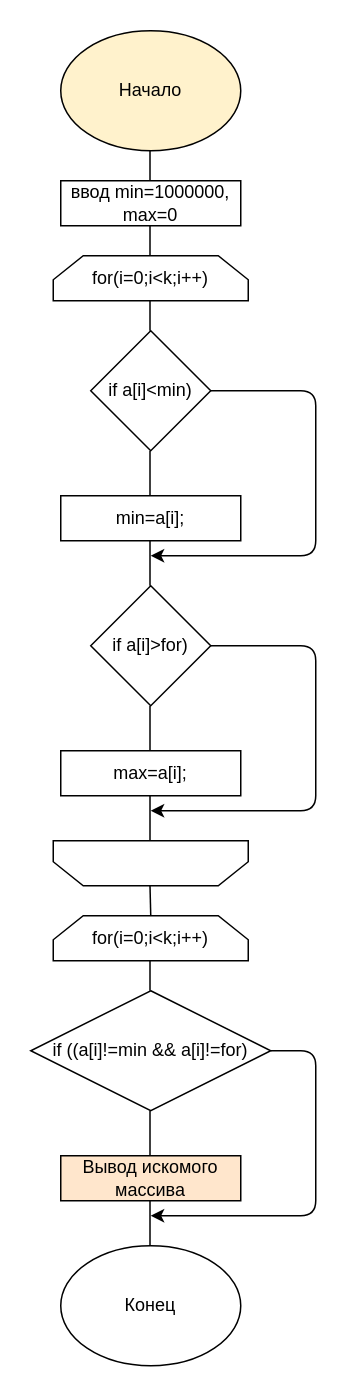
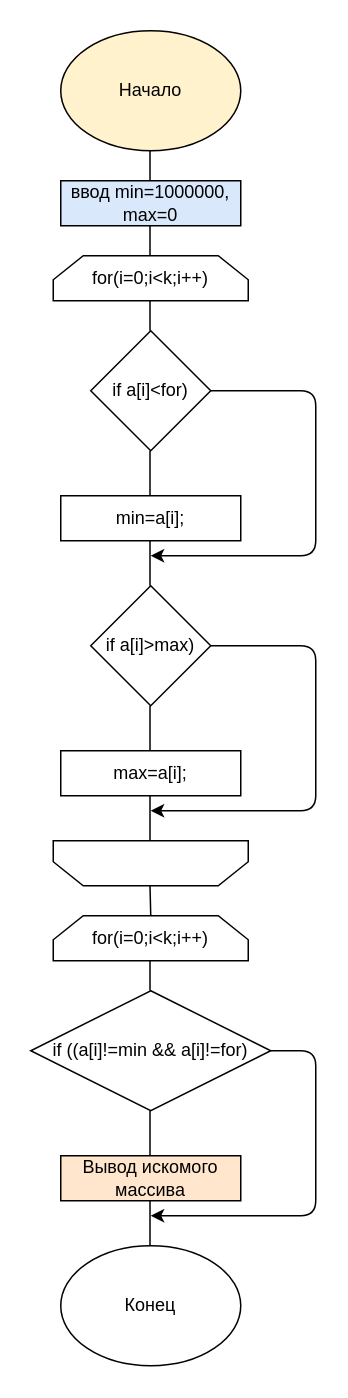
- <mxCell id="4" value="&lt;div&gt;ввод min=1000000, max=0&lt;/div&gt;" style="rounded=0;whiteSpace=wrap;html=1;" vertex="1" parent="1"><mxGeometry x="40" y="120" width="120" height="30" as="geometry" /></mxCell>
+ <mxCell id="4" value="&lt;div&gt;ввод min=1000000, max=0&lt;/div&gt;" style="rounded=0;whiteSpace=wrap;html=1;fillColor=#dae8fc;" vertex="1" parent="1"><mxGeometry x="40" y="120" width="120" height="30" as="geometry" /></mxCell>
- <mxCell id="8" value="if a[i]&amp;lt;min)" style="rhombus;whiteSpace=wrap;html=1;" vertex="1" parent="1"><mxGeometry x="60" y="220" width="80" height="80" as="geometry" /></mxCell>
+ <mxCell id="8" value="if a[i]&amp;lt;for)" style="rhombus;whiteSpace=wrap;html=1;" vertex="1" parent="1"><mxGeometry x="60" y="220" width="80" height="80" as="geometry" /></mxCell>
- <mxCell id="13" value="if a[i]&amp;gt;for)" style="rhombus;whiteSpace=wrap;html=1;" vertex="1" parent="1"><mxGeometry x="60" y="390" width="80" height="80" as="geometry" /></mxCell>
+ <mxCell id="13" value="if a[i]&amp;gt;max)" style="rhombus;whiteSpace=wrap;html=1;" vertex="1" parent="1"><mxGeometry x="60" y="390" width="80" height="80" as="geometry" /></mxCell>
